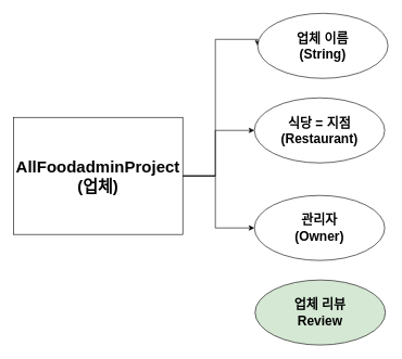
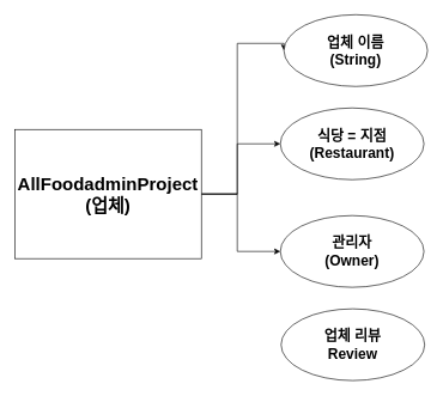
- <mxCell id="9" value="업체 리뷰&lt;br&gt;Review" style="ellipse;whiteSpace=wrap;html=1;rounded=0;fontSize=20;fontStyle=1;fillColor=#d5e8d4;" vertex="1" parent="1"><mxGeometry x="391" y="430" width="200" height="100" as="geometry" /></mxCell>
+ <mxCell id="9" value="업체 리뷰&lt;br&gt;Review" style="ellipse;whiteSpace=wrap;html=1;rounded=0;fontSize=20;fontStyle=1;" vertex="1" parent="1"><mxGeometry x="391" y="430" width="200" height="100" as="geometry" /></mxCell>
